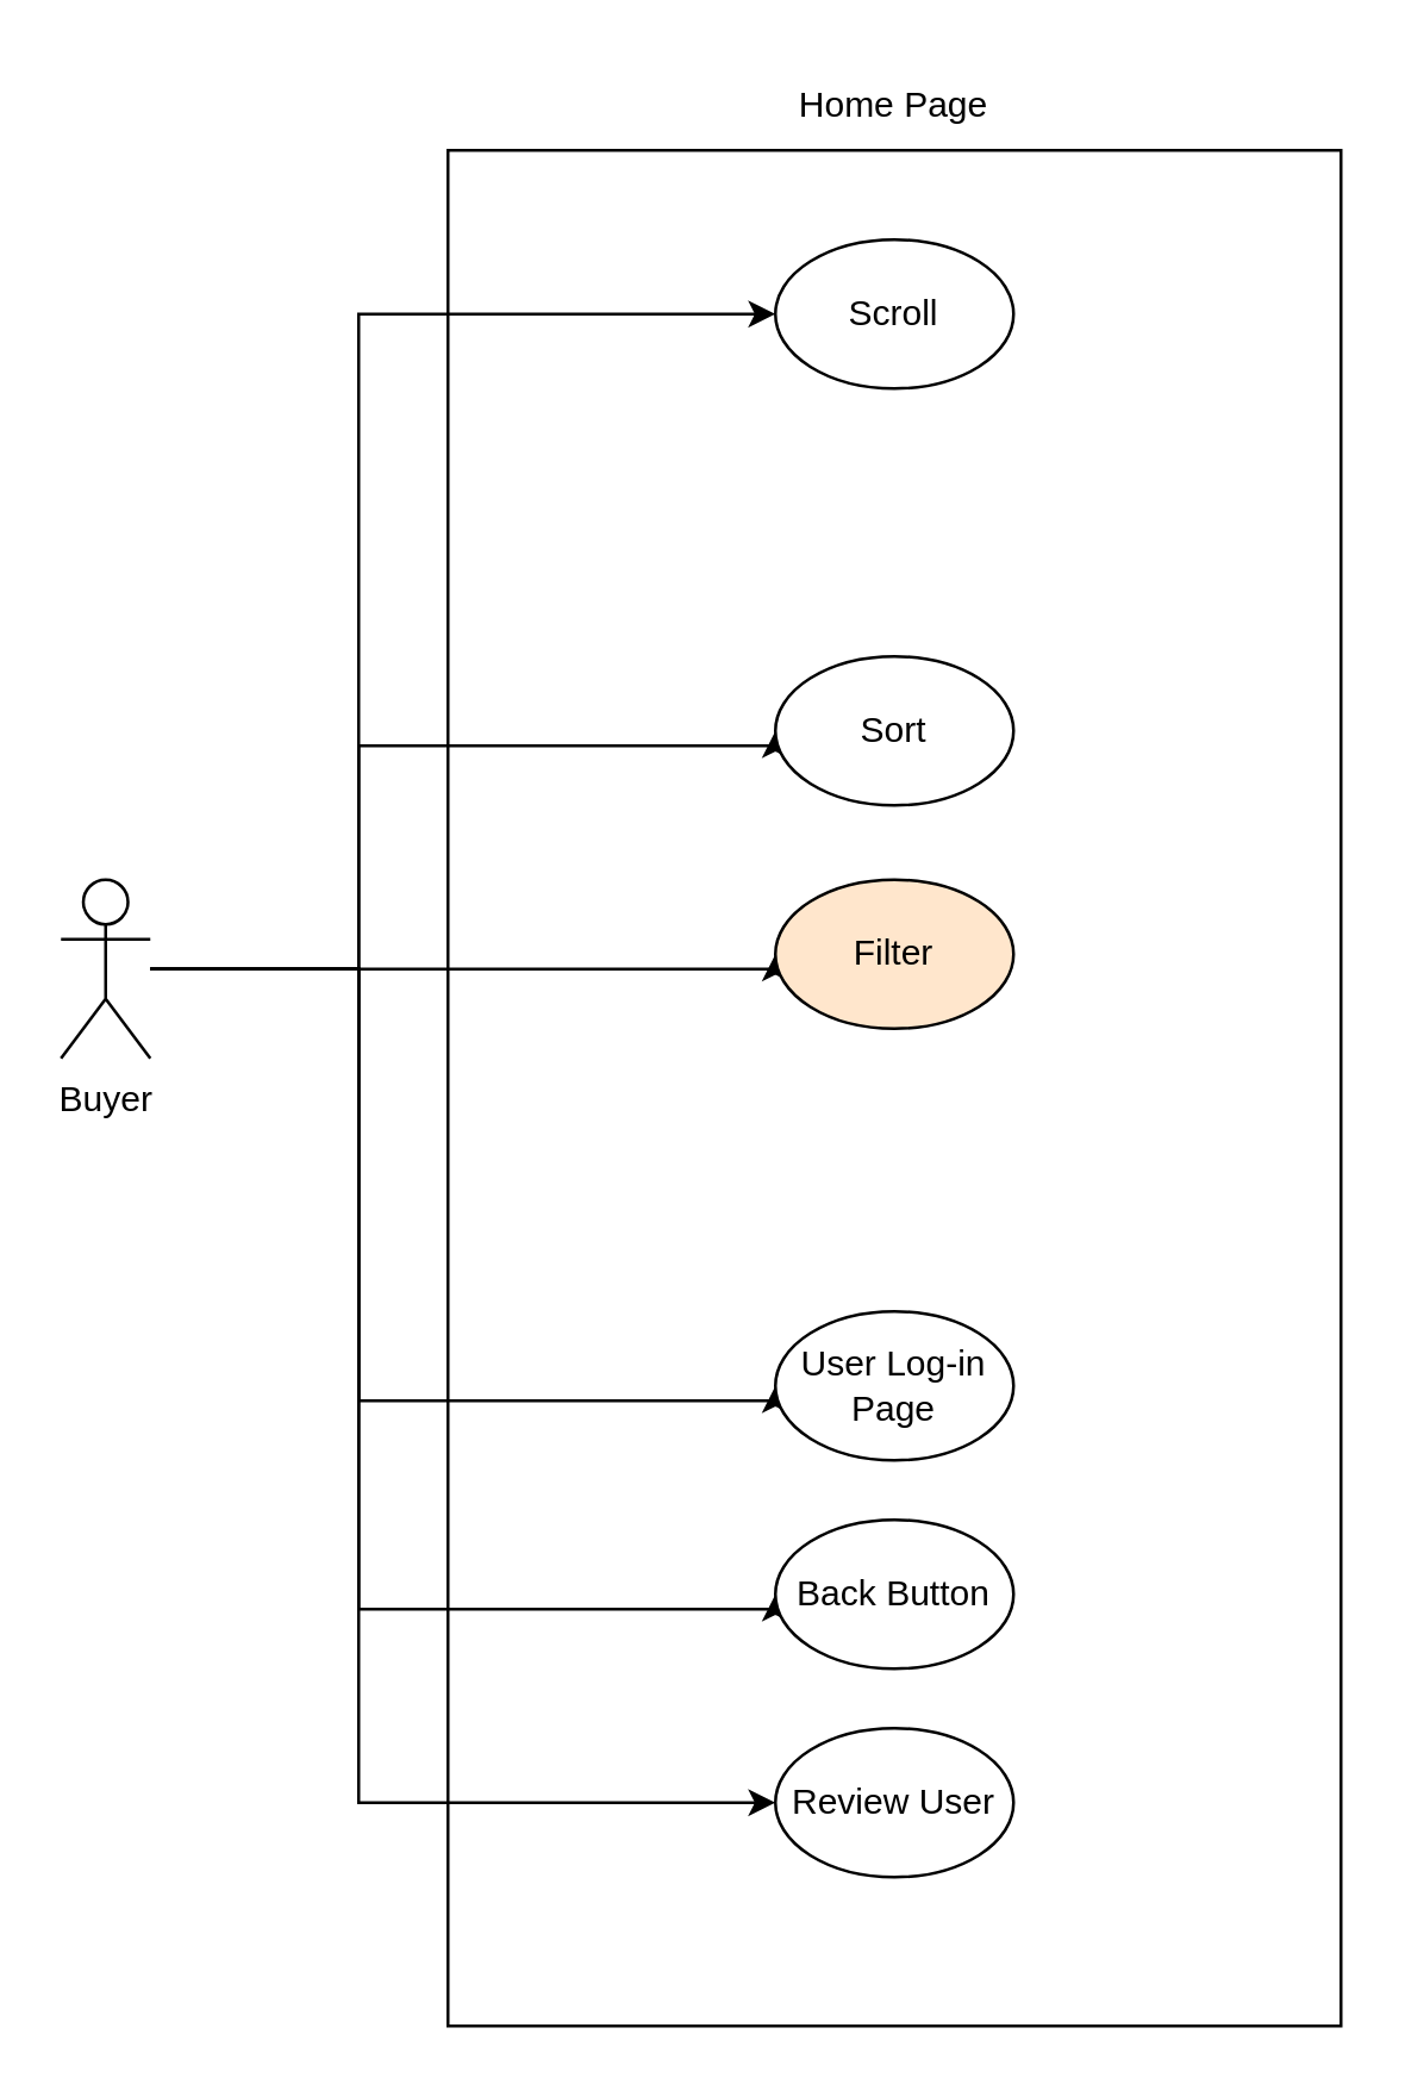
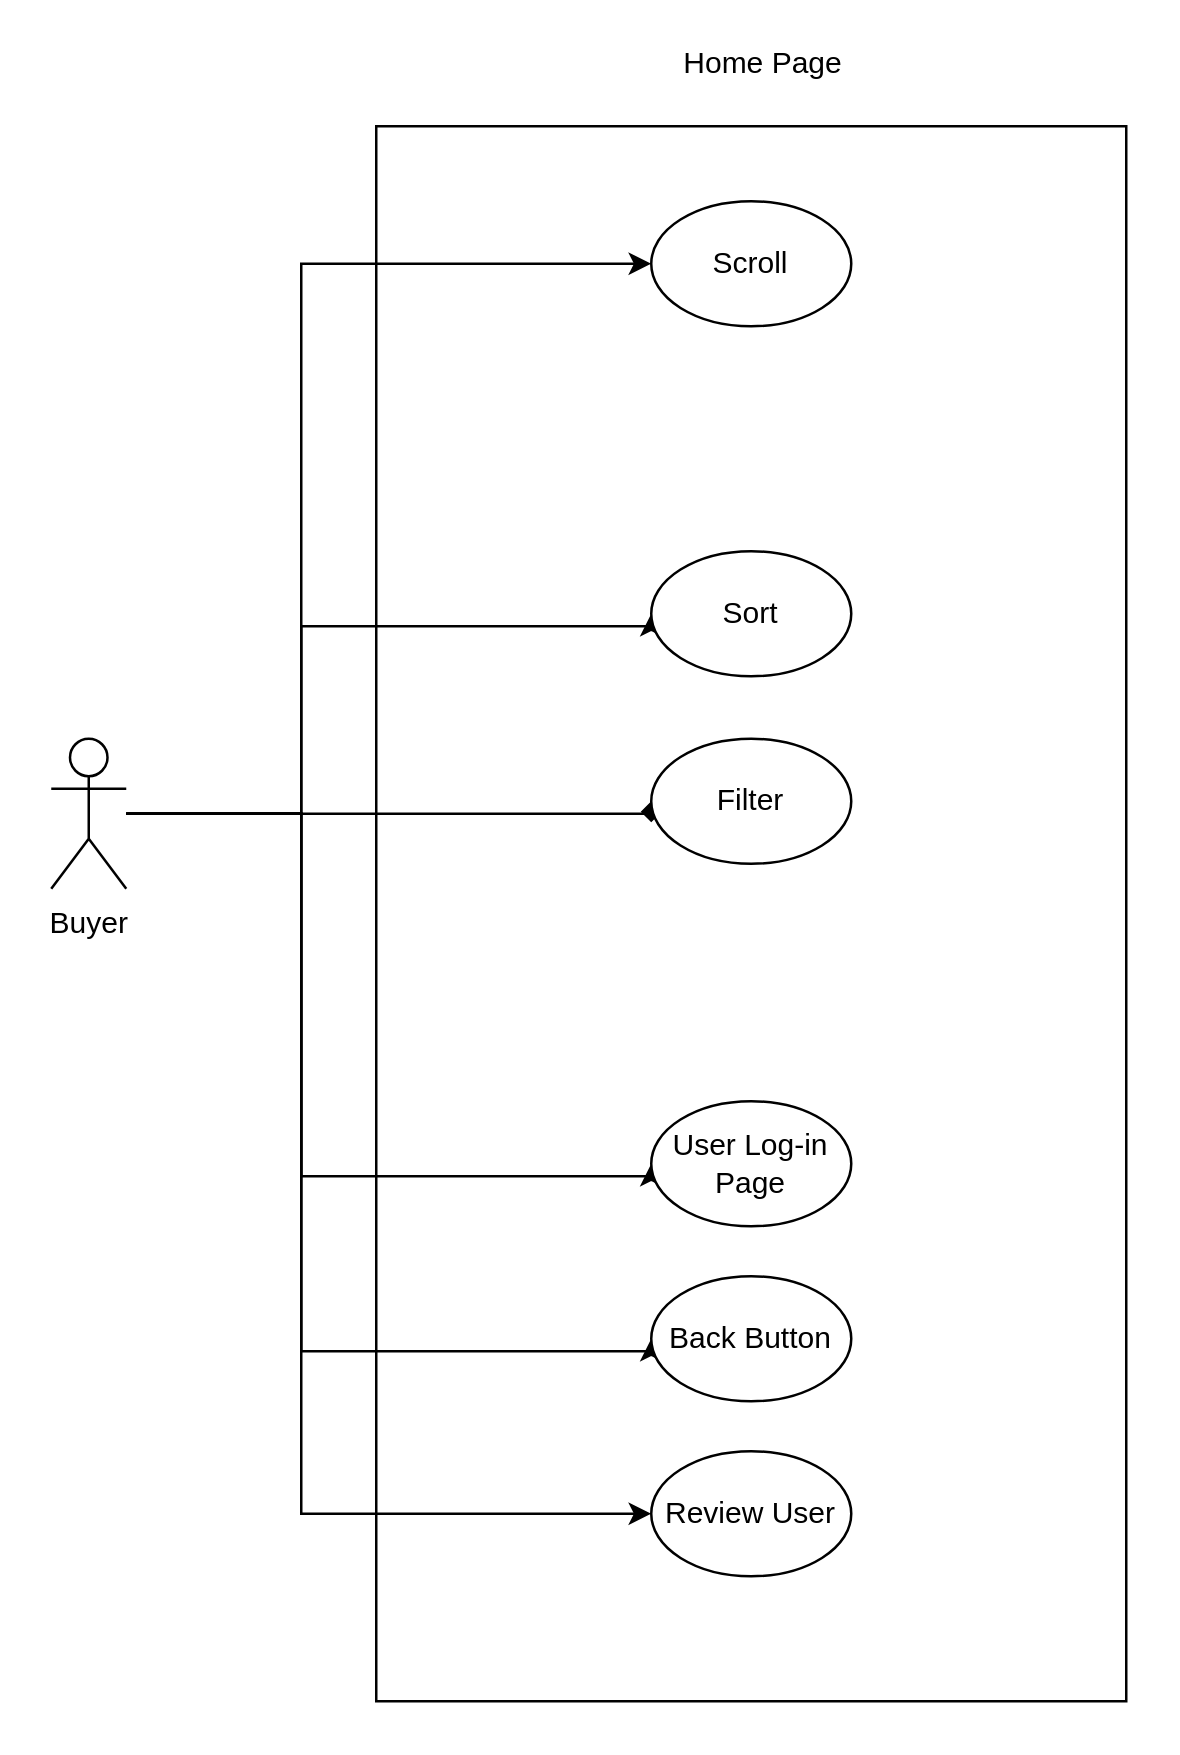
- <mxCell id="10" value="Home Page" style="text;html=1;align=center;verticalAlign=middle;whiteSpace=wrap;rounded=0;" parent="1" vertex="1"><mxGeometry x="260" y="20" width="80" height="30" as="geometry" /></mxCell>
+ <mxCell id="10" value="Home Page" style="text;html=1;align=center;verticalAlign=middle;whiteSpace=wrap;rounded=0;" parent="1" vertex="1"><mxGeometry x="265" y="10" width="80" height="30" as="geometry" /></mxCell>
- <mxCell id="13" value="Filter" style="ellipse;whiteSpace=wrap;html=1;fillColor=#ffe6cc;" parent="1" vertex="1"><mxGeometry x="260" y="295" width="80" height="50" as="geometry" /></mxCell>
+ <mxCell id="13" value="Filter" style="ellipse;whiteSpace=wrap;html=1;" parent="1" vertex="1"><mxGeometry x="260" y="295" width="80" height="50" as="geometry" /></mxCell>
- <mxCell id="5" style="edgeStyle=orthogonalEdgeStyle;rounded=0;orthogonalLoop=1;jettySize=auto;html=1;entryX=0;entryY=0.5;entryDx=0;entryDy=0;" parent="1" source="9" target="13" edge="1"><mxGeometry relative="1" as="geometry"><Array as="points"><mxPoint x="260" y="325" /></Array></mxGeometry></mxCell>
+ <mxCell id="5" style="edgeStyle=orthogonalEdgeStyle;rounded=0;orthogonalLoop=1;jettySize=auto;html=1;entryX=0;entryY=0.5;entryDx=0;entryDy=0;endArrow=diamond;" parent="1" source="9" target="13" edge="1"><mxGeometry relative="1" as="geometry"><Array as="points"><mxPoint x="260" y="325" /></Array></mxGeometry></mxCell>
